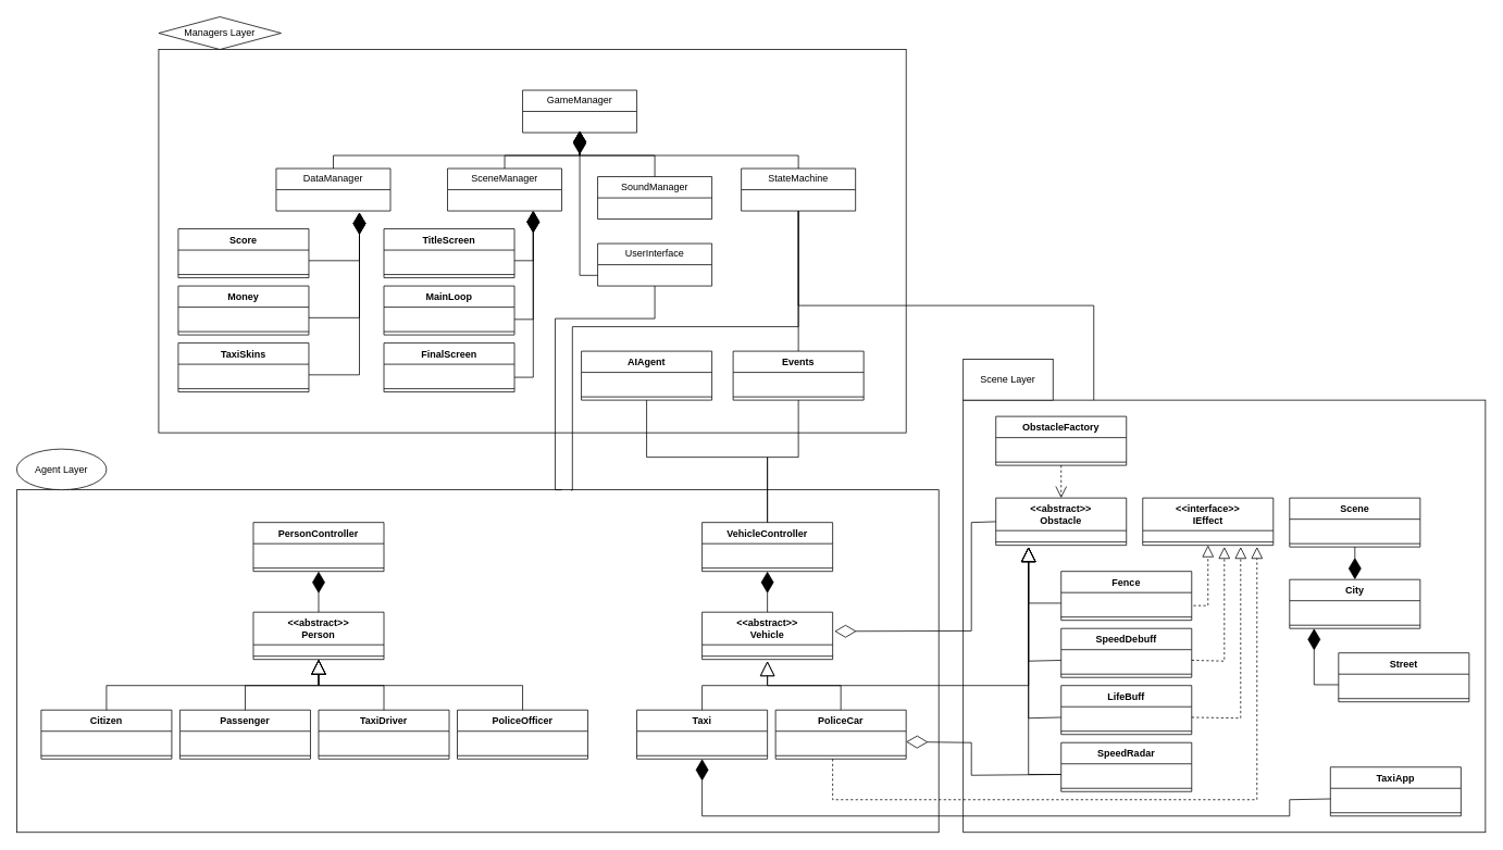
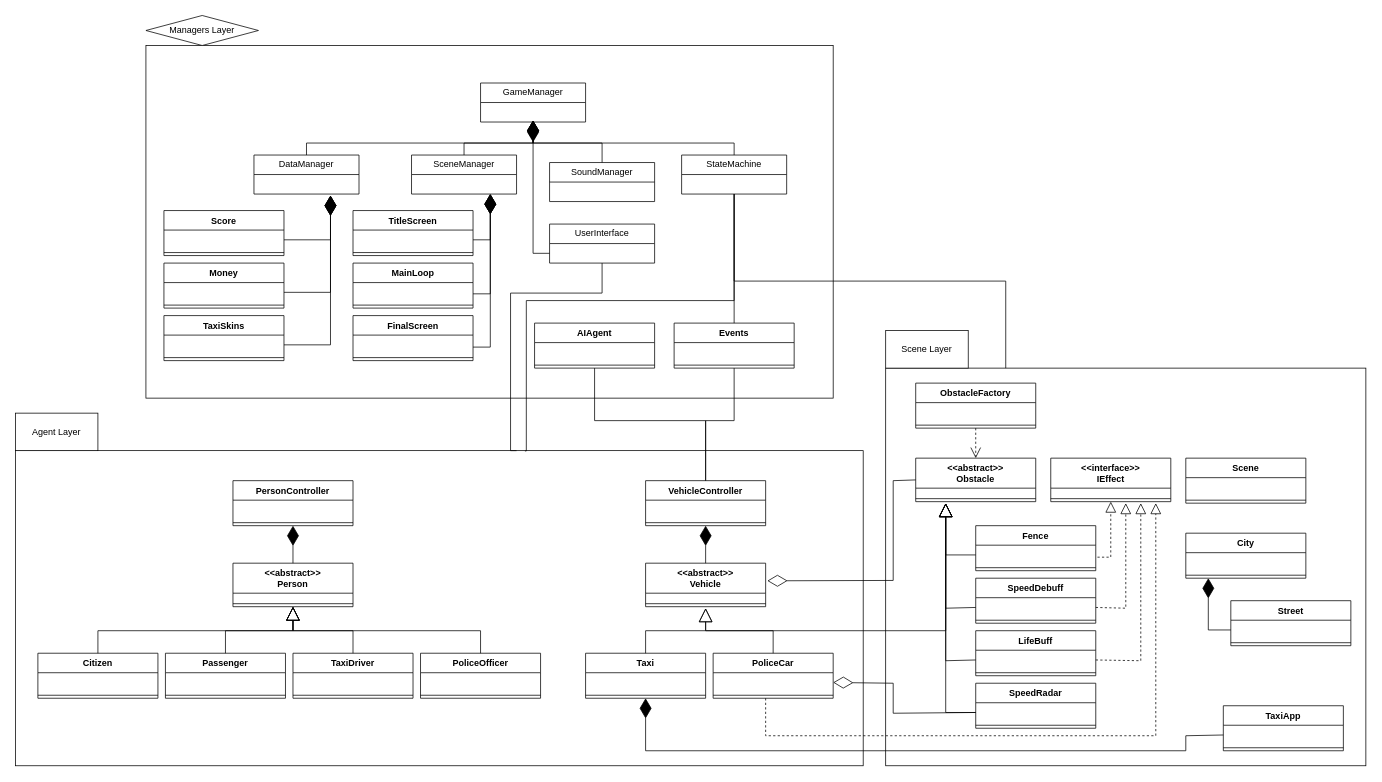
- <mxCell id="39" value="Agent Layer" style="ellipse;html=1;whiteSpace=wrap;" parent="1" vertex="1"><mxGeometry x="20" y="550" width="110" height="50" as="geometry" /></mxCell>
+ <mxCell id="39" value="Agent Layer" style="html=1;whiteSpace=wrap;" parent="1" vertex="1"><mxGeometry x="20" y="550" width="110" height="50" as="geometry" /></mxCell>
- <mxCell id="133" value="" style="endArrow=diamondThin;endFill=1;endSize=24;html=1;rounded=0;exitX=0.5;exitY=1;exitDx=0;exitDy=0;entryX=0.5;entryY=0;entryDx=0;entryDy=0;" parent="1" source="126" target="53" edge="1"><mxGeometry width="160" relative="1" as="geometry"><mxPoint x="1560" y="684.5" as="sourcePoint" /><mxPoint x="1530" y="615.5" as="targetPoint" /><Array as="points" /></mxGeometry></mxCell>
